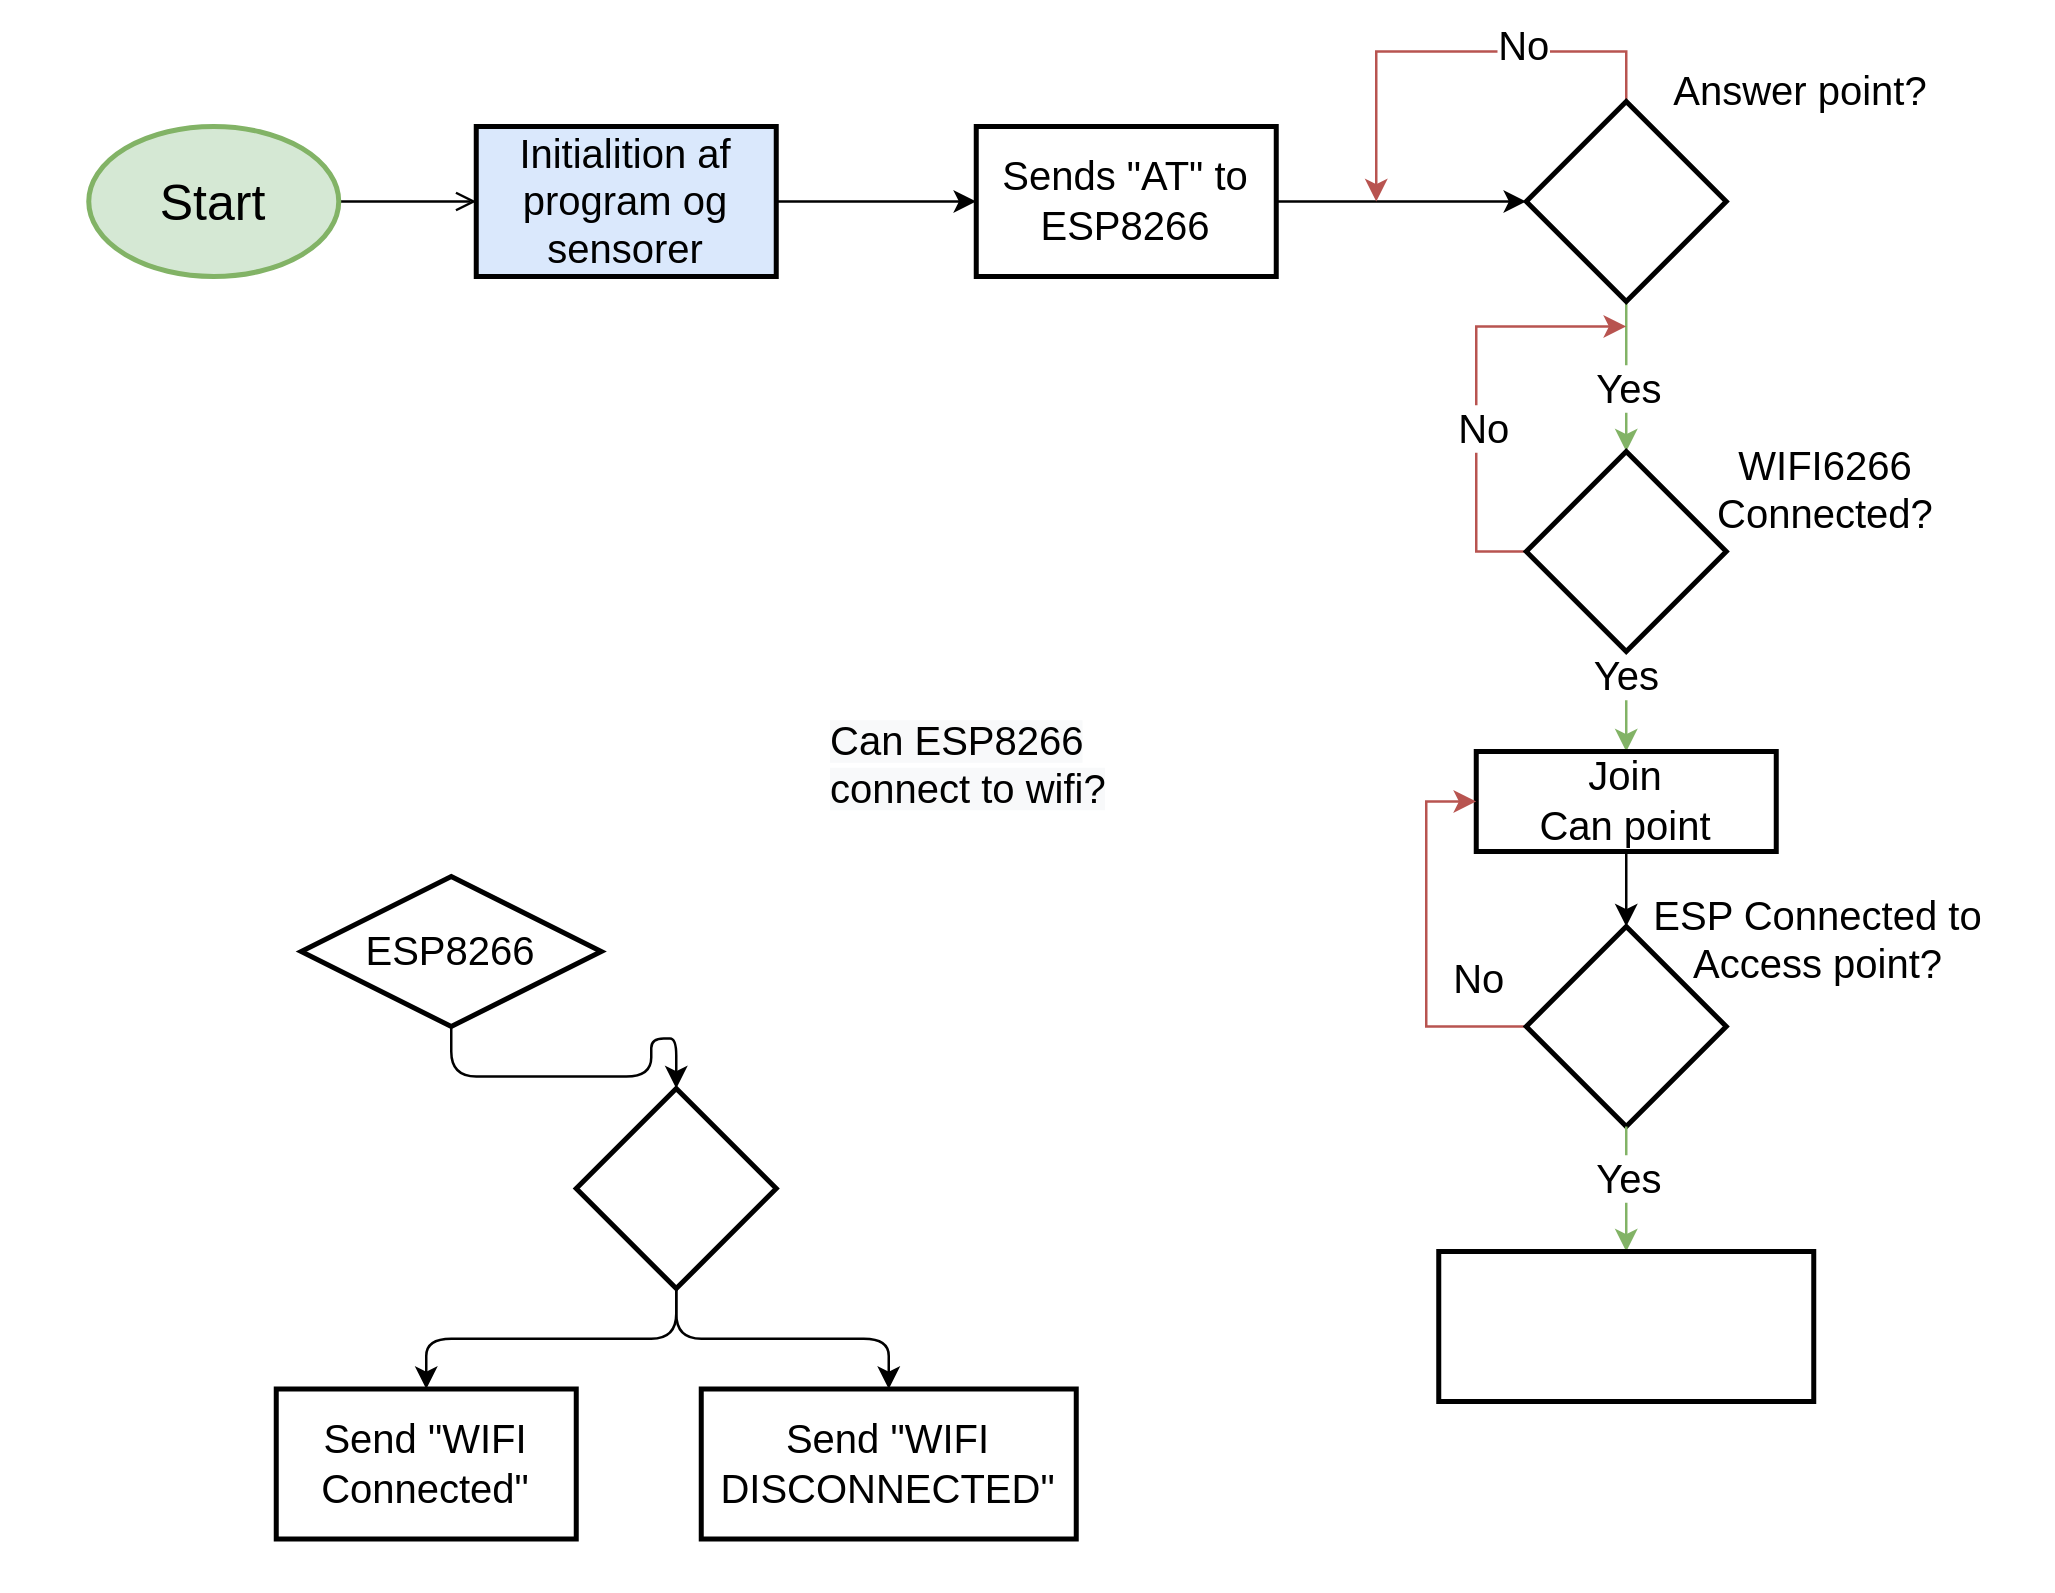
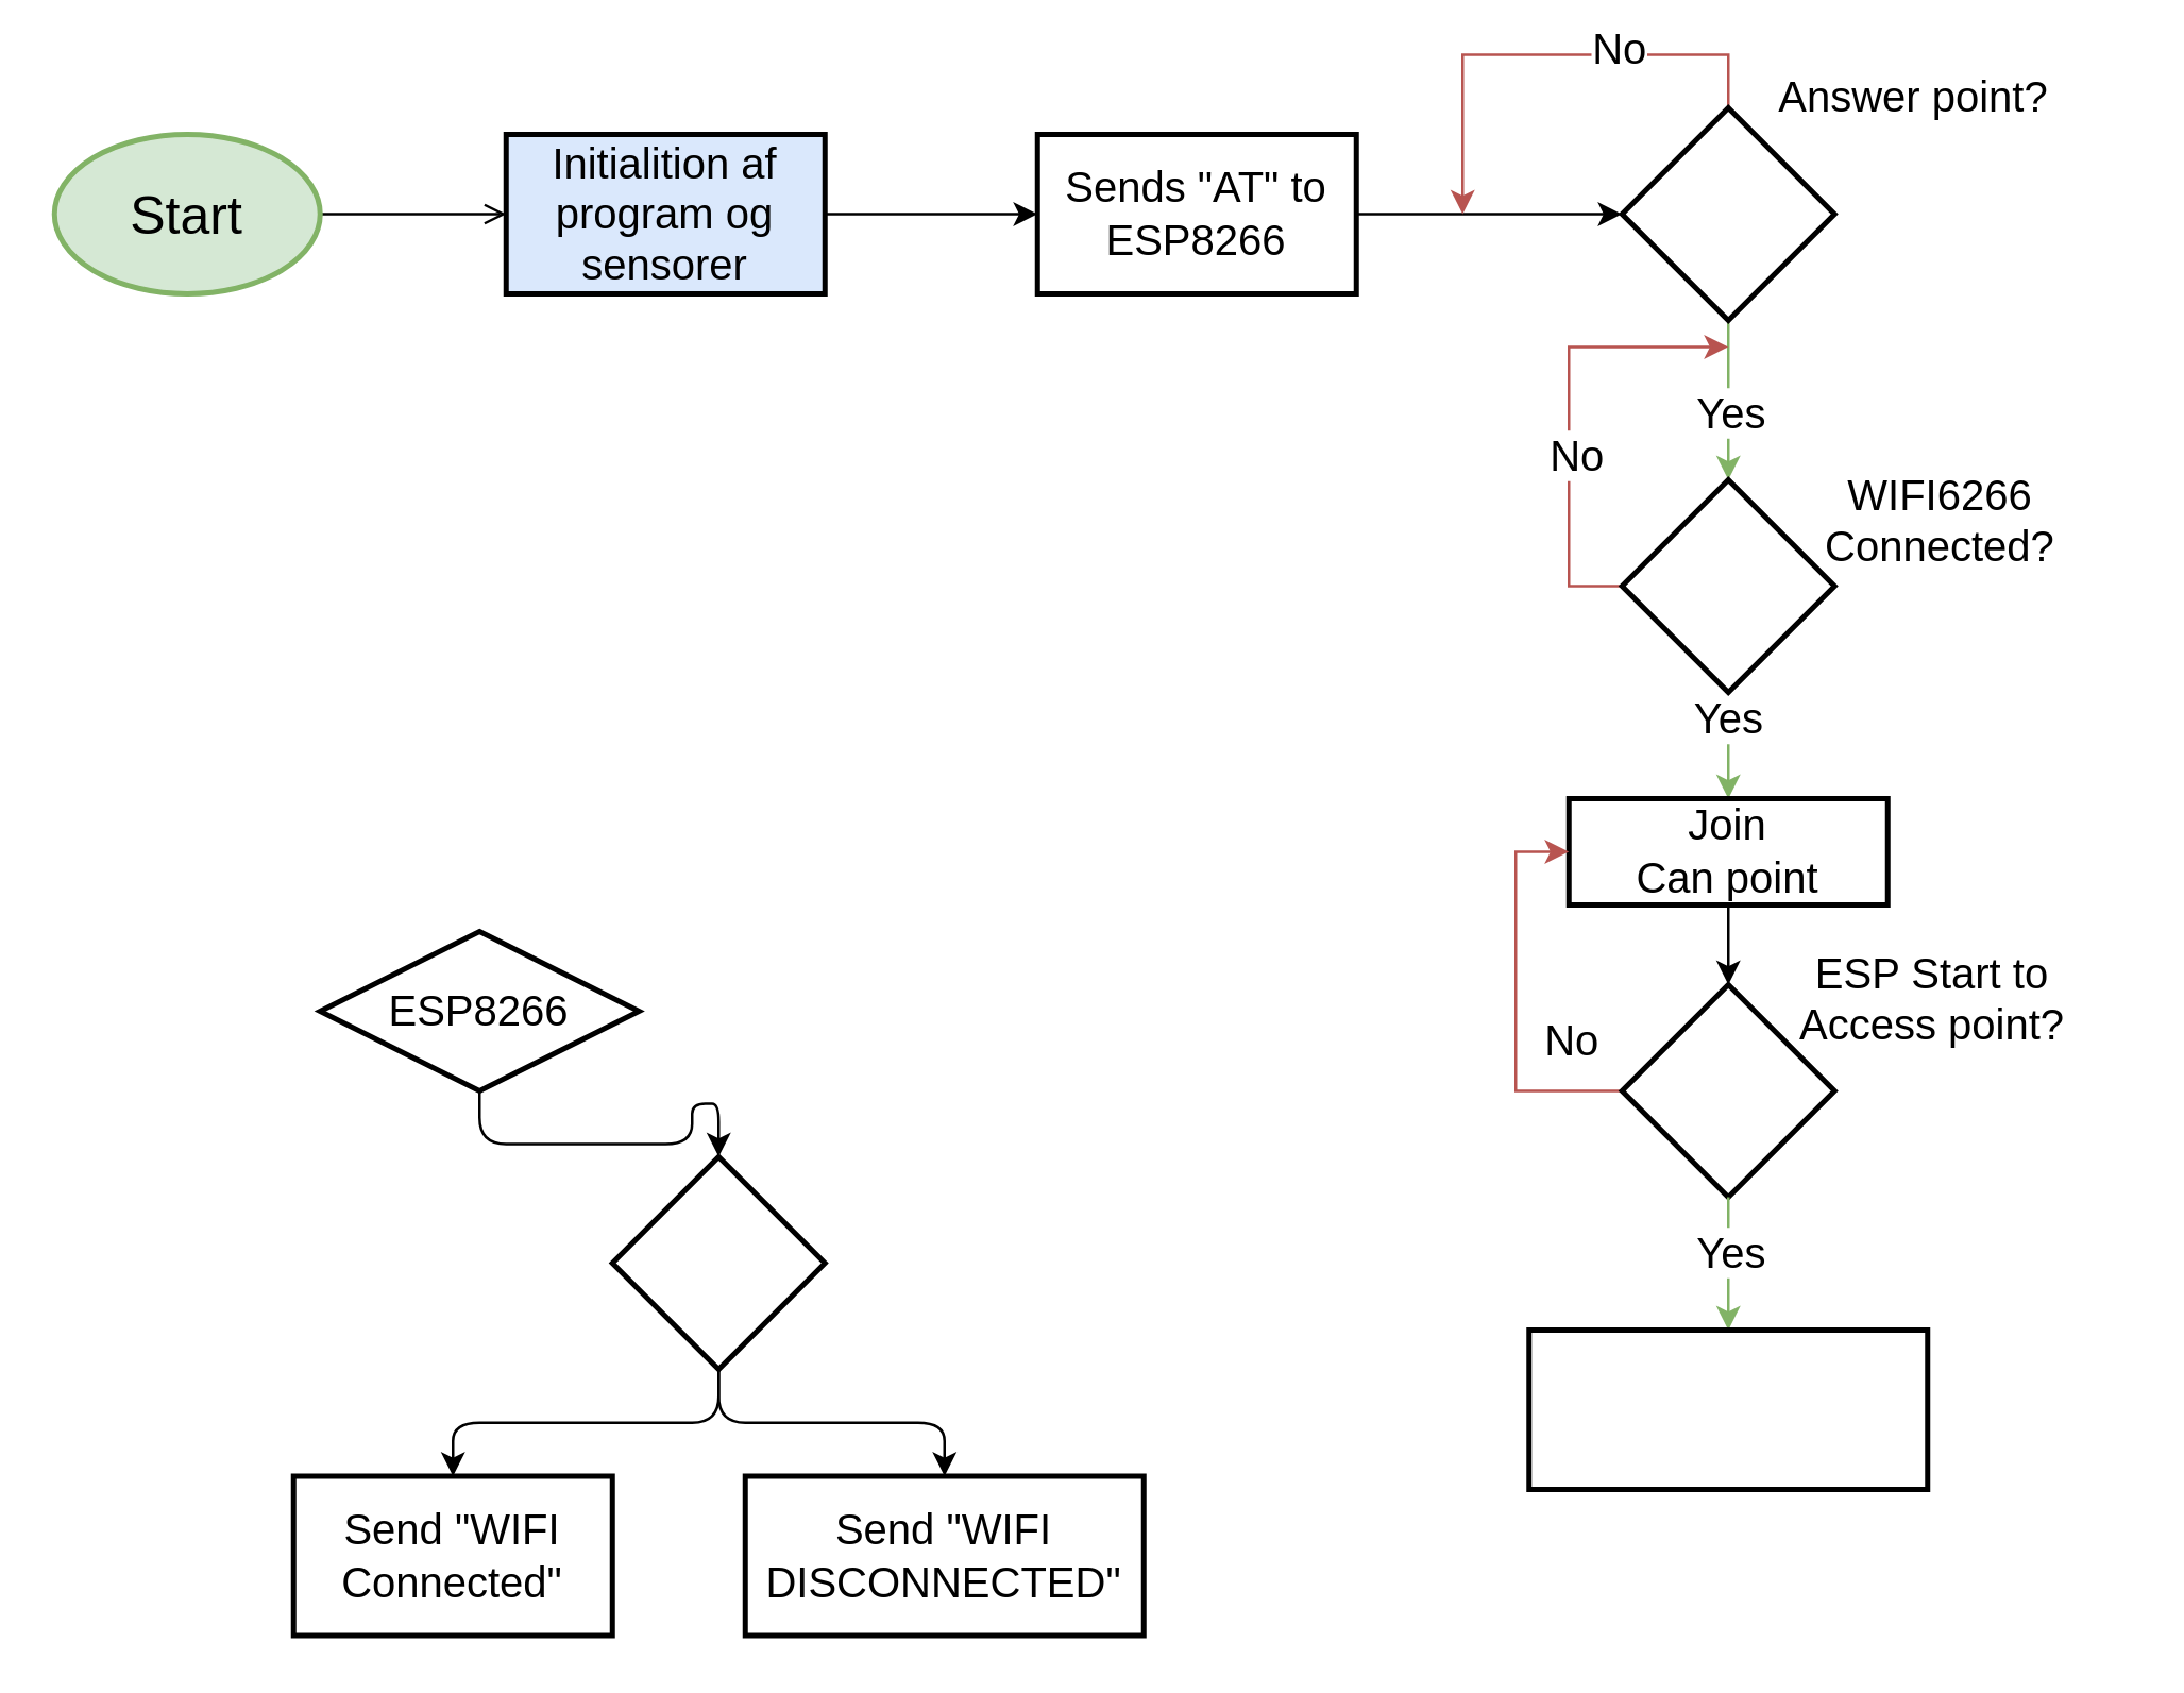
- <mxCell id="3" value="&lt;font style=&quot;font-size: 20px&quot;&gt;Start&lt;/font&gt;" style="strokeWidth=2;html=1;shape=mxgraph.flowchart.start_1;whiteSpace=wrap;fillColor=#d5e8d4;strokeColor=#82b366;" vertex="1" parent="1"><mxGeometry x="35" y="50" width="100" height="60" as="geometry" /></mxCell>
+ <mxCell id="3" value="&lt;font style=&quot;font-size: 20px&quot;&gt;Start&lt;/font&gt;" style="strokeWidth=2;html=1;shape=mxgraph.flowchart.start_1;whiteSpace=wrap;fillColor=#d5e8d4;strokeColor=#82b366;" vertex="1" parent="1"><mxGeometry x="20" y="50" width="100" height="60" as="geometry" /></mxCell>
- <mxCell id="11" value="&lt;span style=&quot;color: rgb(0 , 0 , 0) ; font-family: &amp;#34;helvetica&amp;#34; ; font-size: 16px ; font-style: normal ; font-weight: 400 ; letter-spacing: normal ; text-align: center ; text-indent: 0px ; text-transform: none ; word-spacing: 0px ; background-color: rgb(248 , 249 , 250) ; display: inline ; float: none&quot;&gt;Can ESP8266&lt;br&gt;connect to wifi?&lt;/span&gt;" style="text;whiteSpace=wrap;html=1;fontSize=16;" vertex="1" parent="1"><mxGeometry x="330" y="280" width="120" height="50" as="geometry" /></mxCell>
- <mxCell id="33" value="&lt;font face=&quot;helvetica&quot;&gt;ESP Connected to Access point?&lt;/font&gt;" style="text;whiteSpace=wrap;html=1;fontSize=16;align=center;" vertex="1" parent="1"><mxGeometry x="657" y="350" width="140" height="50" as="geometry" /></mxCell>
+ <mxCell id="33" value="&lt;font face=&quot;helvetica&quot;&gt;ESP Start to Access point?&lt;/font&gt;" style="text;whiteSpace=wrap;html=1;fontSize=16;align=center;" vertex="1" parent="1"><mxGeometry x="657" y="350" width="140" height="50" as="geometry" /></mxCell>
